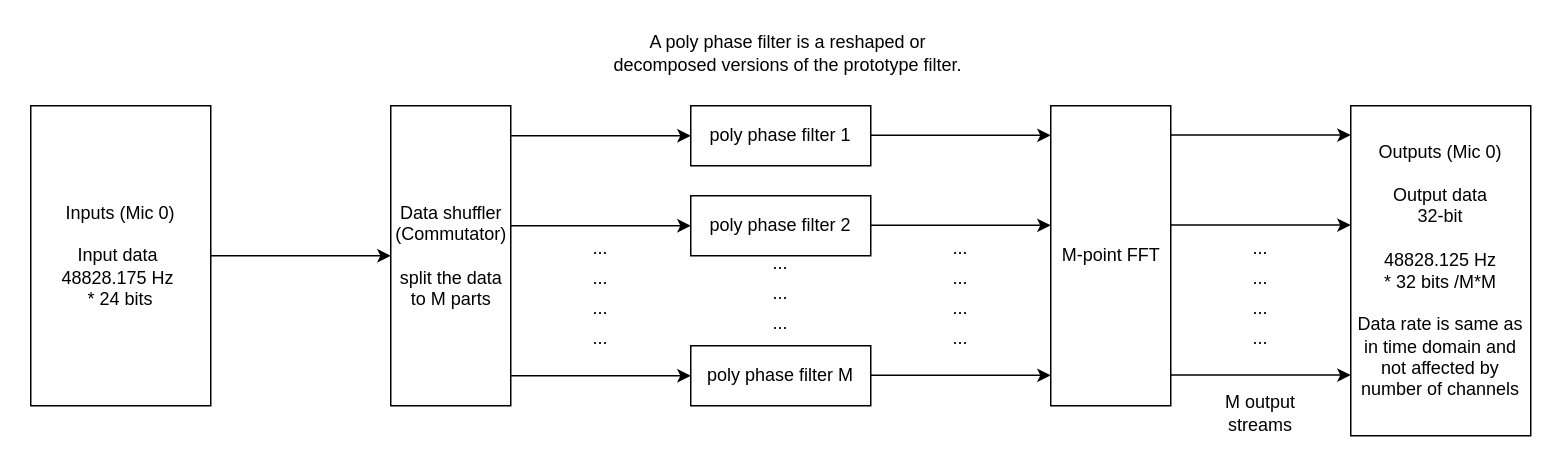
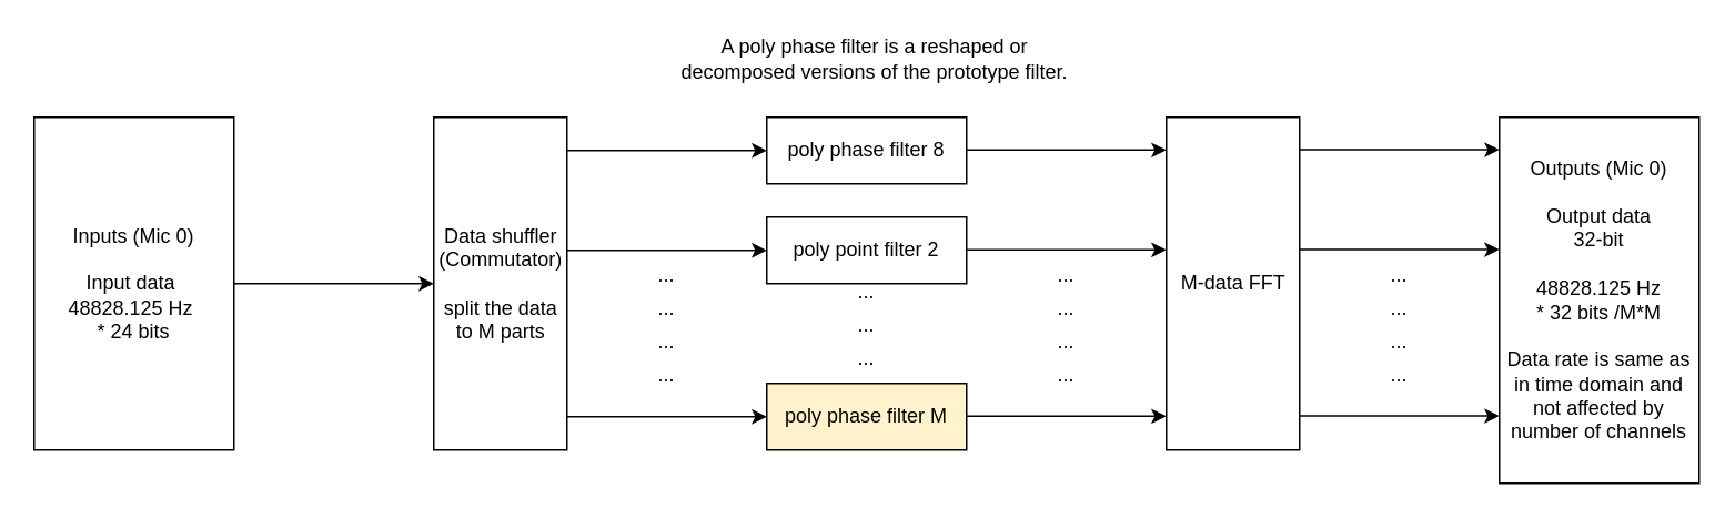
- <mxCell id="12" value="poly phase filter 1" style="rounded=0;whiteSpace=wrap;html=1;" vertex="1" parent="1"><mxGeometry x="460" y="70" width="120" height="40" as="geometry" /></mxCell>
+ <mxCell id="12" value="poly phase filter 8" style="rounded=0;whiteSpace=wrap;html=1;" vertex="1" parent="1"><mxGeometry x="460" y="70" width="120" height="40" as="geometry" /></mxCell>
- <mxCell id="14" value="poly phase filter 2" style="rounded=0;whiteSpace=wrap;html=1;" vertex="1" parent="1"><mxGeometry x="460" y="130" width="120" height="40" as="geometry" /></mxCell>
+ <mxCell id="14" value="poly point filter 2" style="rounded=0;whiteSpace=wrap;html=1;" vertex="1" parent="1"><mxGeometry x="460" y="130" width="120" height="40" as="geometry" /></mxCell>
- <mxCell id="2" value="Inputs (Mic 0)&lt;br&gt;&lt;br&gt;&lt;span style=&quot;&quot;&gt;Input data&amp;nbsp;&lt;/span&gt;&lt;br style=&quot;&quot;&gt;&lt;span style=&quot;&quot;&gt;48828.175 Hz&amp;nbsp;&lt;br&gt;&lt;/span&gt;&lt;span style=&quot;&quot;&gt;* 24 bits&lt;/span&gt;" style="rounded=0;whiteSpace=wrap;html=1;" vertex="1" parent="1"><mxGeometry x="20" y="70" width="120" height="200" as="geometry" /></mxCell>
+ <mxCell id="2" value="Inputs (Mic 0)&lt;br&gt;&lt;br&gt;&lt;span style=&quot;&quot;&gt;Input data&amp;nbsp;&lt;/span&gt;&lt;br style=&quot;&quot;&gt;&lt;span style=&quot;&quot;&gt;48828.125 Hz&amp;nbsp;&lt;br&gt;&lt;/span&gt;&lt;span style=&quot;&quot;&gt;* 24 bits&lt;/span&gt;" style="rounded=0;whiteSpace=wrap;html=1;" vertex="1" parent="1"><mxGeometry x="20" y="70" width="120" height="200" as="geometry" /></mxCell>
- <mxCell id="18" value="M-point FFT" style="externalPins=0;recursiveResize=0;shadow=0;dashed=0;align=center;html=1;strokeWidth=1;shape=mxgraph.rtl.abstract.entity;container=1;collapsible=0;kind=sequential;drawPins=0;left=3;right=2;bottom=0;top=0;" vertex="1" parent="1"><mxGeometry x="700" y="70" width="80" height="200" as="geometry" /></mxCell>
+ <mxCell id="18" value="M-data FFT" style="externalPins=0;recursiveResize=0;shadow=0;dashed=0;align=center;html=1;strokeWidth=1;shape=mxgraph.rtl.abstract.entity;container=1;collapsible=0;kind=sequential;drawPins=0;left=3;right=2;bottom=0;top=0;" vertex="1" parent="1"><mxGeometry x="700" y="70" width="80" height="200" as="geometry" /></mxCell>
- <mxCell id="13" value="poly phase filter M" style="rounded=0;whiteSpace=wrap;html=1;" vertex="1" parent="1"><mxGeometry x="460" y="230" width="120" height="40" as="geometry" /></mxCell>
+ <mxCell id="13" value="poly phase filter M" style="rounded=0;whiteSpace=wrap;html=1;fillColor=#fff2cc;" vertex="1" parent="1"><mxGeometry x="460" y="230" width="120" height="40" as="geometry" /></mxCell>
- <mxCell id="34" value="M output streams" style="text;html=1;strokeColor=none;fillColor=none;align=center;verticalAlign=middle;whiteSpace=wrap;rounded=0;" vertex="1" parent="1"><mxGeometry x="800" y="260" width="80" height="30" as="geometry" /></mxCell>
